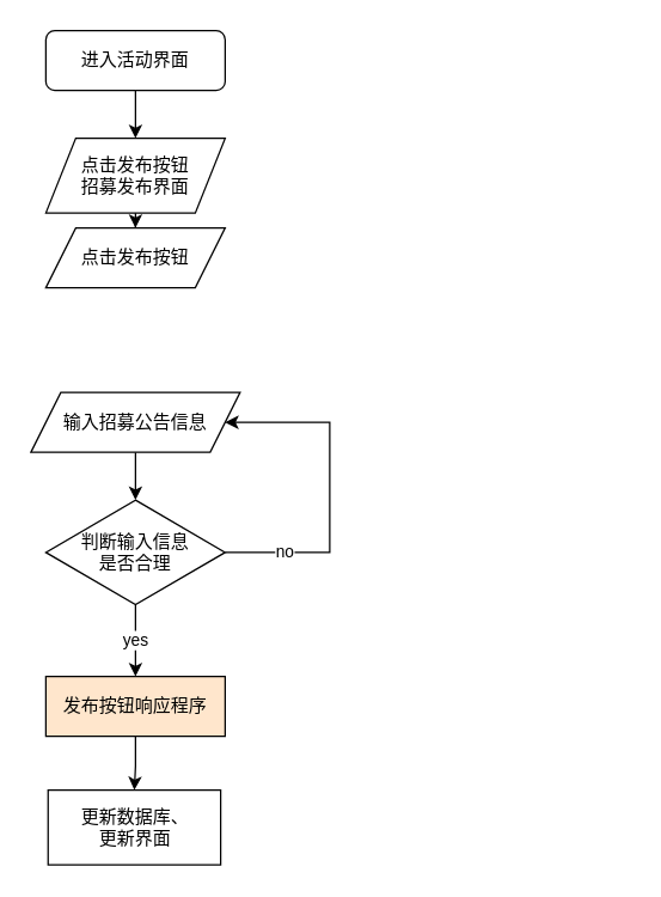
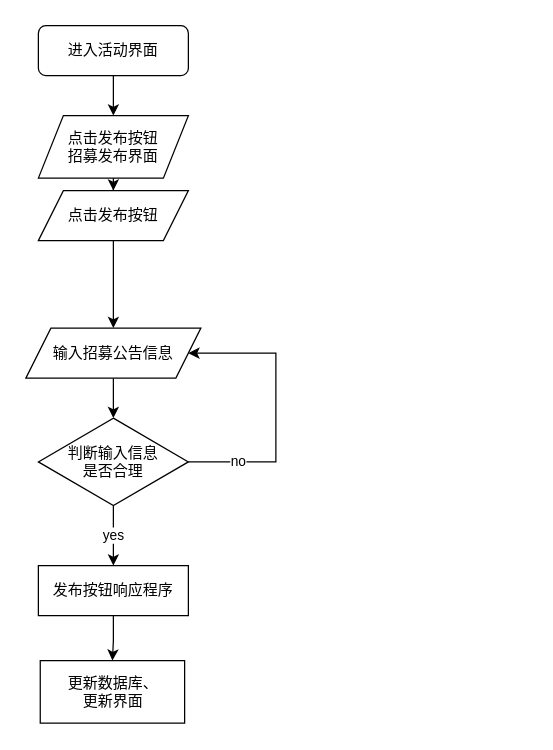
+ <mxCell id="8" style="edgeStyle=orthogonalEdgeStyle;rounded=0;orthogonalLoop=1;jettySize=auto;html=1;entryX=0.5;entryY=0;entryDx=0;entryDy=0;" edge="1" parent="1" source="9" target="11"><mxGeometry relative="1" as="geometry" /></mxCell>
- <mxCell id="13" value="发布按钮响应程序" style="rounded=0;whiteSpace=wrap;html=1;fillColor=#ffe6cc;" vertex="1" parent="1"><mxGeometry x="30" y="452" width="120" height="40" as="geometry" /></mxCell>
+ <mxCell id="13" value="发布按钮响应程序" style="rounded=0;whiteSpace=wrap;html=1;" vertex="1" parent="1"><mxGeometry x="30" y="452" width="120" height="40" as="geometry" /></mxCell>
